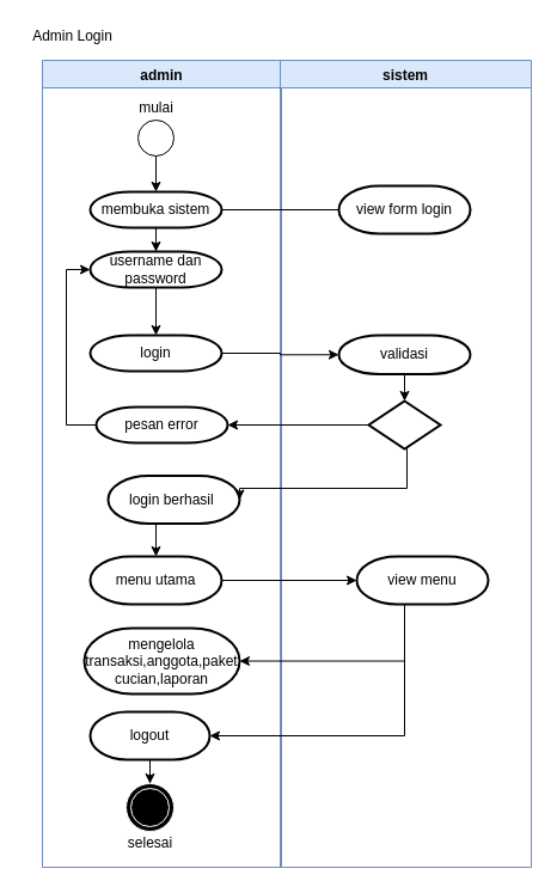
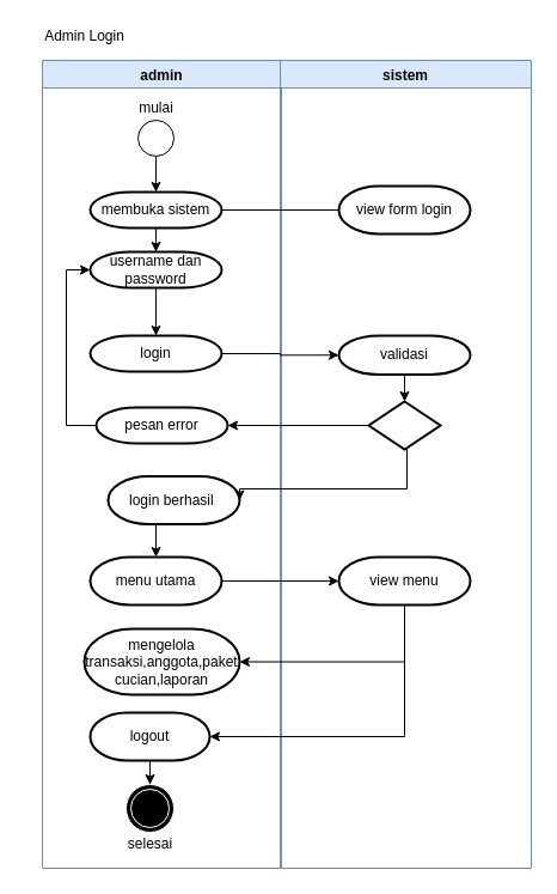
- <mxCell id="33" value="Admin Login" style="text;html=1;align=center;verticalAlign=middle;resizable=0;points=[];autosize=1;strokeColor=none;fillColor=none;" parent="1" vertex="1"><mxGeometry x="20" y="20" width="80" height="20" as="geometry" /></mxCell>
+ <mxCell id="33" value="Admin Login" style="text;html=1;align=center;verticalAlign=middle;resizable=0;points=[];autosize=1;strokeColor=none;fillColor=none;" parent="1" vertex="1"><mxGeometry x="30" y="20" width="80" height="20" as="geometry" /></mxCell>
- <mxCell id="27" value="view menu" style="strokeWidth=2;html=1;shape=mxgraph.flowchart.terminator;whiteSpace=wrap;" parent="22" vertex="1"><mxGeometry x="64" y="415" width="110" height="40" as="geometry" /></mxCell>
+ <mxCell id="27" value="view menu" style="strokeWidth=2;html=1;shape=mxgraph.flowchart.terminator;whiteSpace=wrap;" parent="22" vertex="1"><mxGeometry x="49" y="415" width="110" height="40" as="geometry" /></mxCell>
